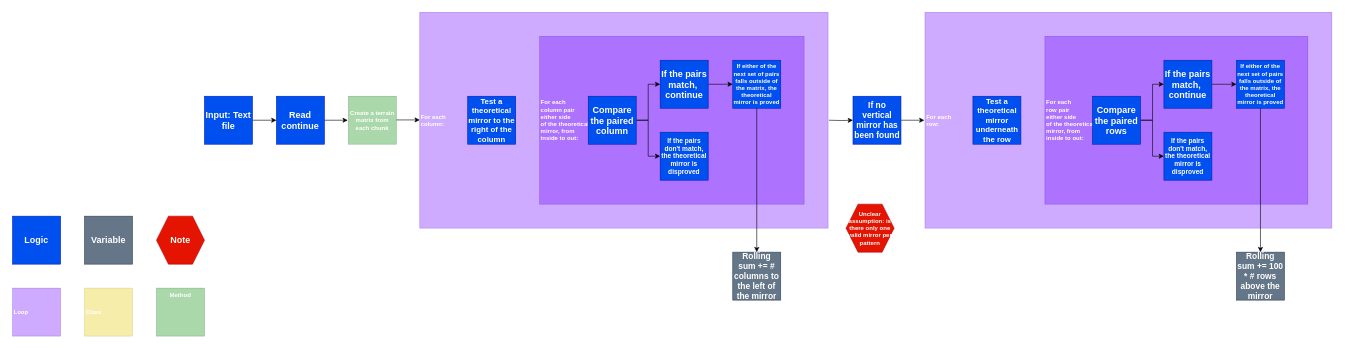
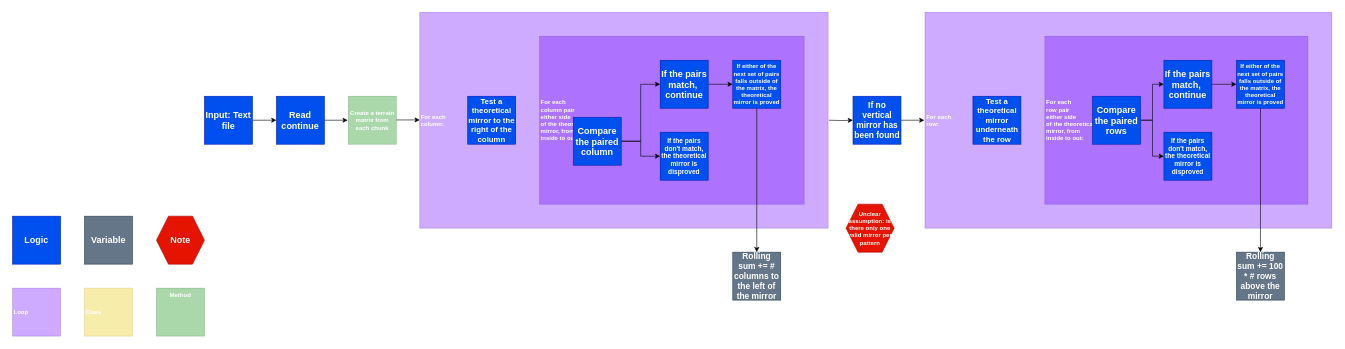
- <mxCell id="35" value="Compare the paired column" style="rounded=0;whiteSpace=wrap;html=1;fillColor=#0050ef;fontColor=#ffffff;strokeColor=#001DBC;fontSize=15;fontStyle=1" vertex="1" parent="1"><mxGeometry x="980" y="160" width="80" height="80" as="geometry" /></mxCell>
+ <mxCell id="35" value="Compare the paired column" style="rounded=0;whiteSpace=wrap;html=1;fillColor=#0050ef;fontColor=#ffffff;strokeColor=#001DBC;fontSize=15;fontStyle=1" vertex="1" parent="1"><mxGeometry x="955" y="195" width="80" height="80" as="geometry" /></mxCell>
